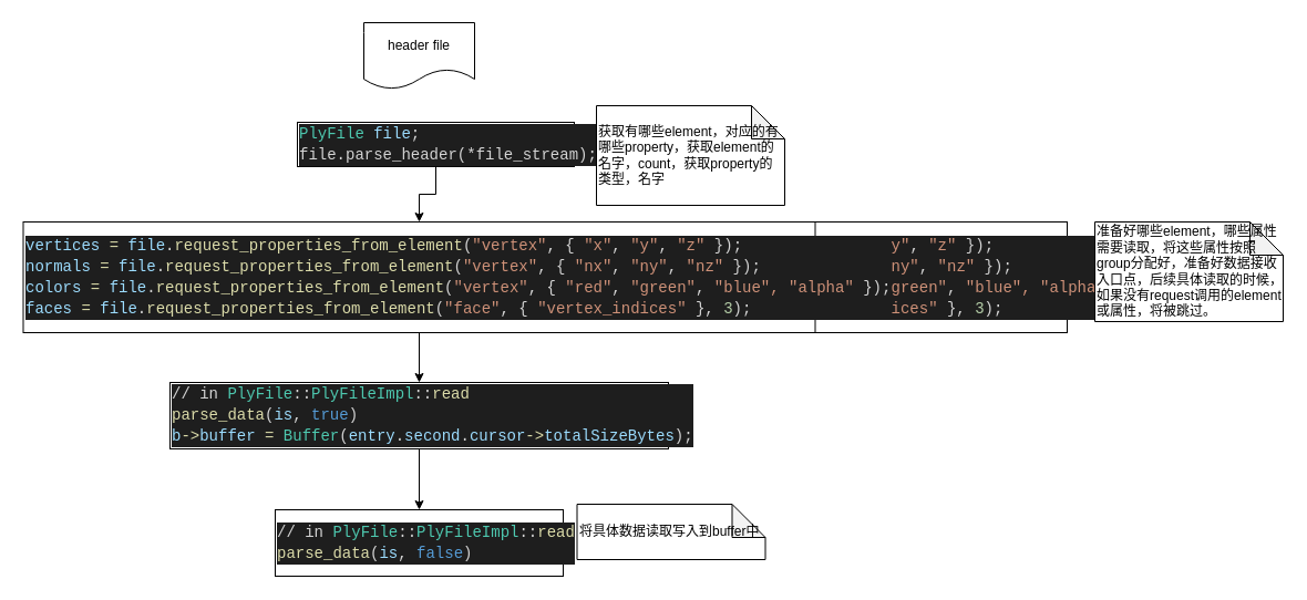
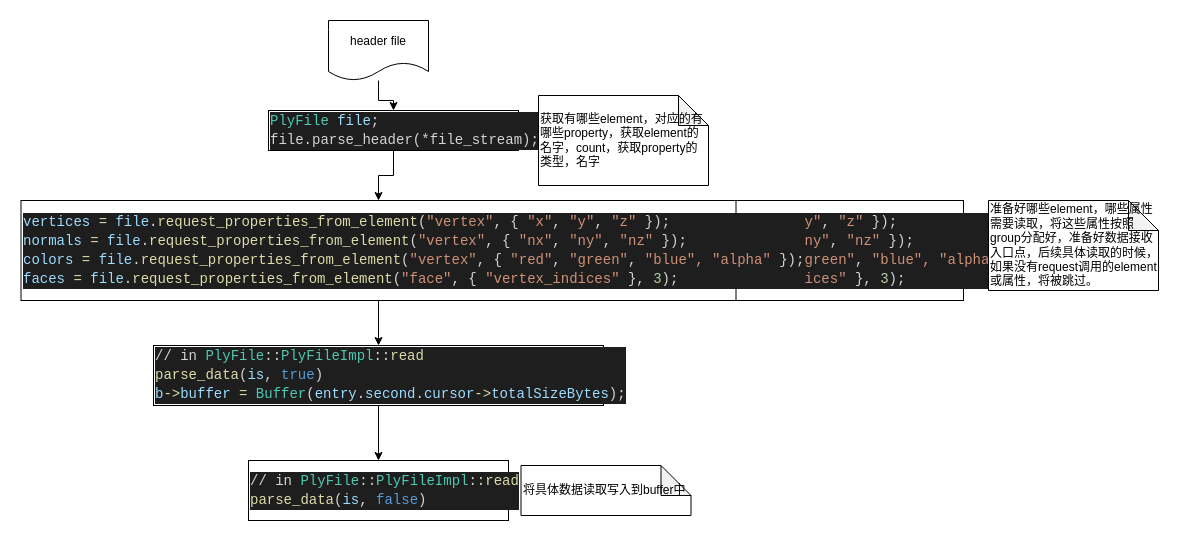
+ <mxCell id="2" style="edgeStyle=orthogonalEdgeStyle;rounded=0;orthogonalLoop=1;jettySize=auto;html=1;" edge="1" parent="1" source="3" target="5"><mxGeometry relative="1" as="geometry" /></mxCell>
- <mxCell id="13" value="将具体数据读取写入到buffer中" style="shape=note;whiteSpace=wrap;html=1;backgroundOutline=1;darkOpacity=0.05;align=left;" vertex="1" parent="1"><mxGeometry x="520.5" y="455" width="170" height="50" as="geometry" /></mxCell>
+ <mxCell id="13" value="将具体数据读取写入到buffer中" style="shape=note;whiteSpace=wrap;html=1;backgroundOutline=1;darkOpacity=0.05;align=left;" vertex="1" parent="1"><mxGeometry x="520.5" y="465" width="170" height="50" as="geometry" /></mxCell>
